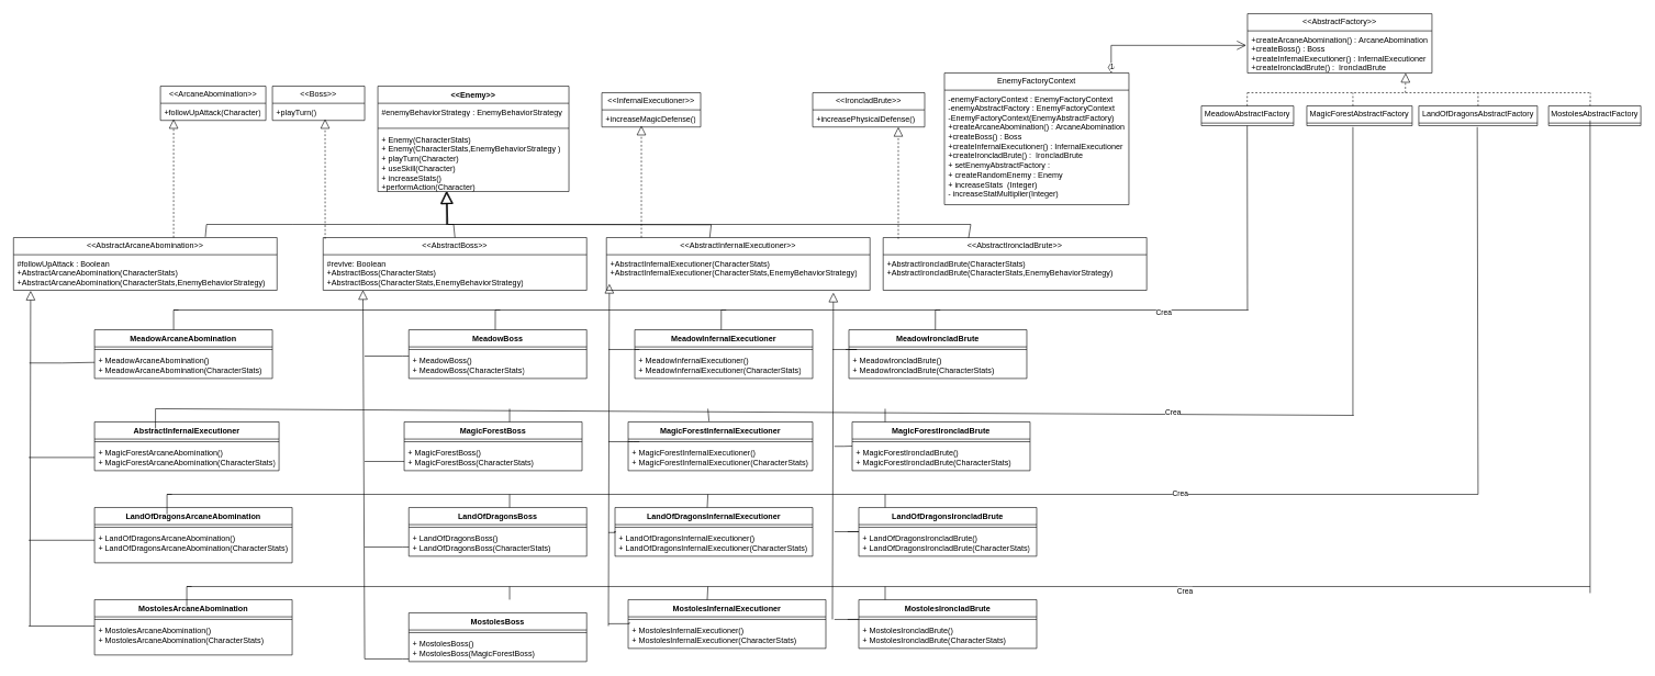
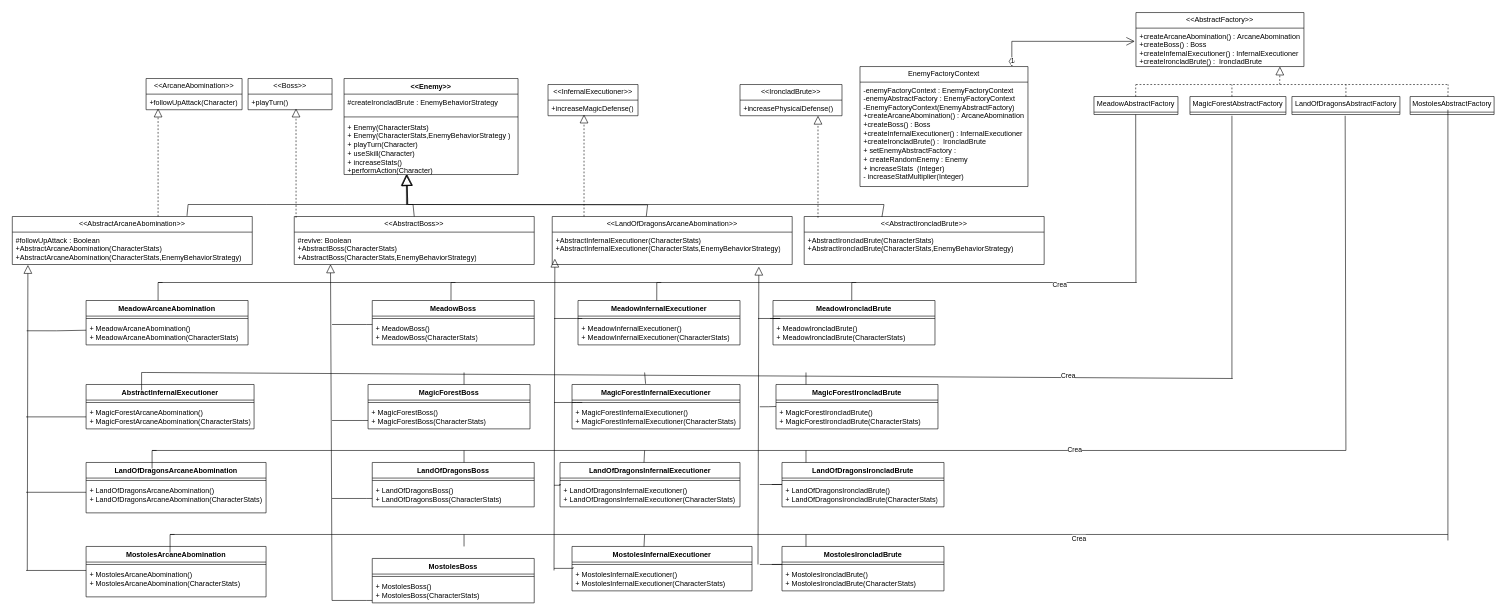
- <mxCell id="3" value="#enemyBehaviorStrategy : EnemyBehaviorStrategy&amp;nbsp;" style="text;strokeColor=none;fillColor=none;align=left;verticalAlign=top;spacingLeft=4;spacingRight=4;overflow=hidden;rotatable=0;points=[[0,0.5],[1,0.5]];portConstraint=eastwest;whiteSpace=wrap;html=1;" vertex="1" parent="2"><mxGeometry y="26" width="290" height="34" as="geometry" /></mxCell>
+ <mxCell id="3" value="#createIroncladBrute : EnemyBehaviorStrategy&amp;nbsp;" style="text;strokeColor=none;fillColor=none;align=left;verticalAlign=top;spacingLeft=4;spacingRight=4;overflow=hidden;rotatable=0;points=[[0,0.5],[1,0.5]];portConstraint=eastwest;whiteSpace=wrap;html=1;" vertex="1" parent="2"><mxGeometry y="26" width="290" height="34" as="geometry" /></mxCell>
- <mxCell id="103" value="&amp;lt;&amp;lt;AbstractInfernalExecutioner&amp;gt;&amp;gt;" style="swimlane;fontStyle=0;childLayout=stackLayout;horizontal=1;startSize=26;fillColor=none;horizontalStack=0;resizeParent=1;resizeParentMax=0;resizeLast=0;collapsible=1;marginBottom=0;whiteSpace=wrap;html=1;" vertex="1" parent="1"><mxGeometry x="920" y="360" width="400" height="80" as="geometry" /></mxCell>
+ <mxCell id="103" value="&amp;lt;&amp;lt;LandOfDragonsArcaneAbomination&amp;gt;&amp;gt;" style="swimlane;fontStyle=0;childLayout=stackLayout;horizontal=1;startSize=26;fillColor=none;horizontalStack=0;resizeParent=1;resizeParentMax=0;resizeLast=0;collapsible=1;marginBottom=0;whiteSpace=wrap;html=1;" vertex="1" parent="1"><mxGeometry x="920" y="360" width="400" height="80" as="geometry" /></mxCell>
- <mxCell id="70" value="+ MostolesBoss()&lt;div&gt;+ MostolesBoss(MagicForestBoss)&lt;/div&gt;&lt;div&gt;&lt;br&gt;&lt;/div&gt;" style="text;strokeColor=none;fillColor=none;align=left;verticalAlign=top;spacingLeft=4;spacingRight=4;overflow=hidden;rotatable=0;points=[[0,0.5],[1,0.5]];portConstraint=eastwest;whiteSpace=wrap;html=1;" vertex="1" parent="68"><mxGeometry y="34" width="270" height="40" as="geometry" /></mxCell>
+ <mxCell id="70" value="+ MostolesBoss()&lt;div&gt;+ MostolesBoss(CharacterStats)&lt;/div&gt;&lt;div&gt;&lt;br&gt;&lt;/div&gt;" style="text;strokeColor=none;fillColor=none;align=left;verticalAlign=top;spacingLeft=4;spacingRight=4;overflow=hidden;rotatable=0;points=[[0,0.5],[1,0.5]];portConstraint=eastwest;whiteSpace=wrap;html=1;" vertex="1" parent="68"><mxGeometry y="34" width="270" height="40" as="geometry" /></mxCell>
